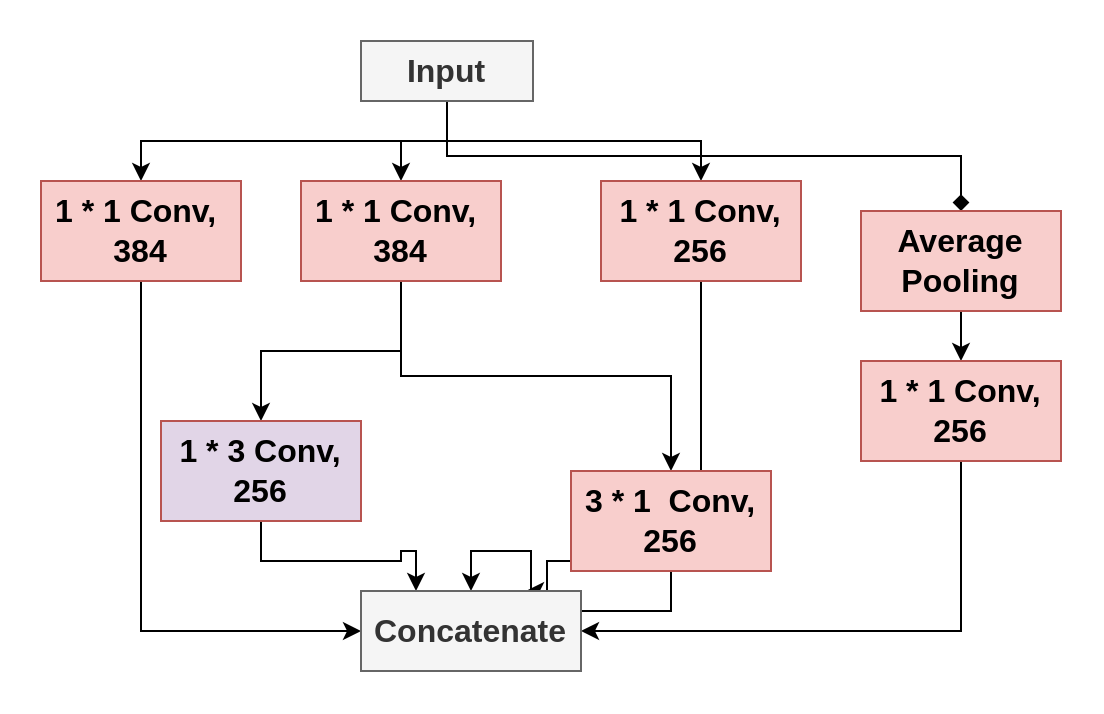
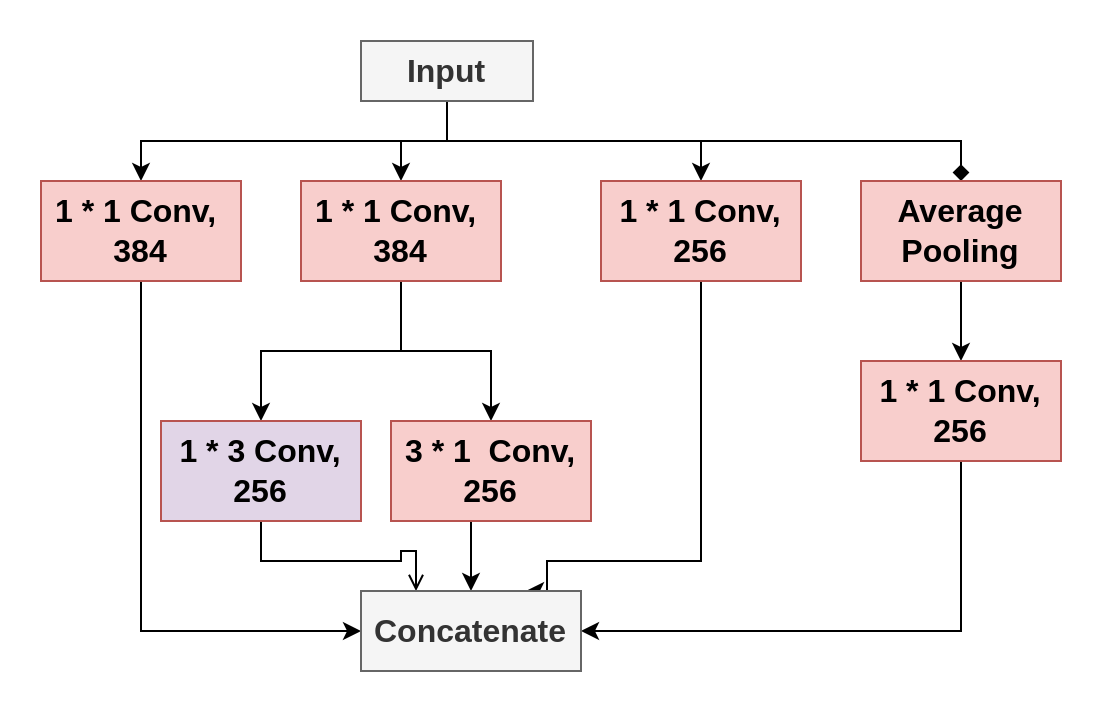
- <mxCell id="15" value="&lt;span style=&quot;font-size: 16px;&quot;&gt;&lt;b&gt;Average Pooling&lt;/b&gt;&lt;/span&gt;" style="rounded=0;whiteSpace=wrap;html=1;fillColor=#f8cecc;strokeColor=#b85450;" vertex="1" parent="1"><mxGeometry x="430" y="105" width="100" height="50" as="geometry" /></mxCell>
+ <mxCell id="15" value="&lt;span style=&quot;font-size: 16px;&quot;&gt;&lt;b&gt;Average Pooling&lt;/b&gt;&lt;/span&gt;" style="rounded=0;whiteSpace=wrap;html=1;fillColor=#f8cecc;strokeColor=#b85450;" vertex="1" parent="1"><mxGeometry x="430" y="90" width="100" height="50" as="geometry" /></mxCell>
- <mxCell id="21" value="&lt;span style=&quot;font-size: 16px;&quot;&gt;&lt;b&gt;3 * 1&amp;nbsp; Conv, 256&lt;/b&gt;&lt;/span&gt;" style="rounded=0;whiteSpace=wrap;html=1;fillColor=#f8cecc;strokeColor=#b85450;" vertex="1" parent="1"><mxGeometry x="285" y="235" width="100" height="50" as="geometry" /></mxCell>
+ <mxCell id="21" value="&lt;span style=&quot;font-size: 16px;&quot;&gt;&lt;b&gt;3 * 1&amp;nbsp; Conv, 256&lt;/b&gt;&lt;/span&gt;" style="rounded=0;whiteSpace=wrap;html=1;fillColor=#f8cecc;strokeColor=#b85450;" vertex="1" parent="1"><mxGeometry x="195" y="210" width="100" height="50" as="geometry" /></mxCell>
- <mxCell id="18" style="edgeStyle=orthogonalEdgeStyle;rounded=0;orthogonalLoop=1;jettySize=auto;html=1;exitX=0.5;exitY=1;exitDx=0;exitDy=0;entryX=0.25;entryY=0;entryDx=0;entryDy=0;" edge="1" parent="1" source="19" target="22"><mxGeometry relative="1" as="geometry" /></mxCell>
+ <mxCell id="18" style="edgeStyle=orthogonalEdgeStyle;rounded=0;orthogonalLoop=1;jettySize=auto;html=1;exitX=0.5;exitY=1;exitDx=0;exitDy=0;entryX=0.25;entryY=0;entryDx=0;entryDy=0;endArrow=open;" edge="1" parent="1" source="19" target="22"><mxGeometry relative="1" as="geometry" /></mxCell>
